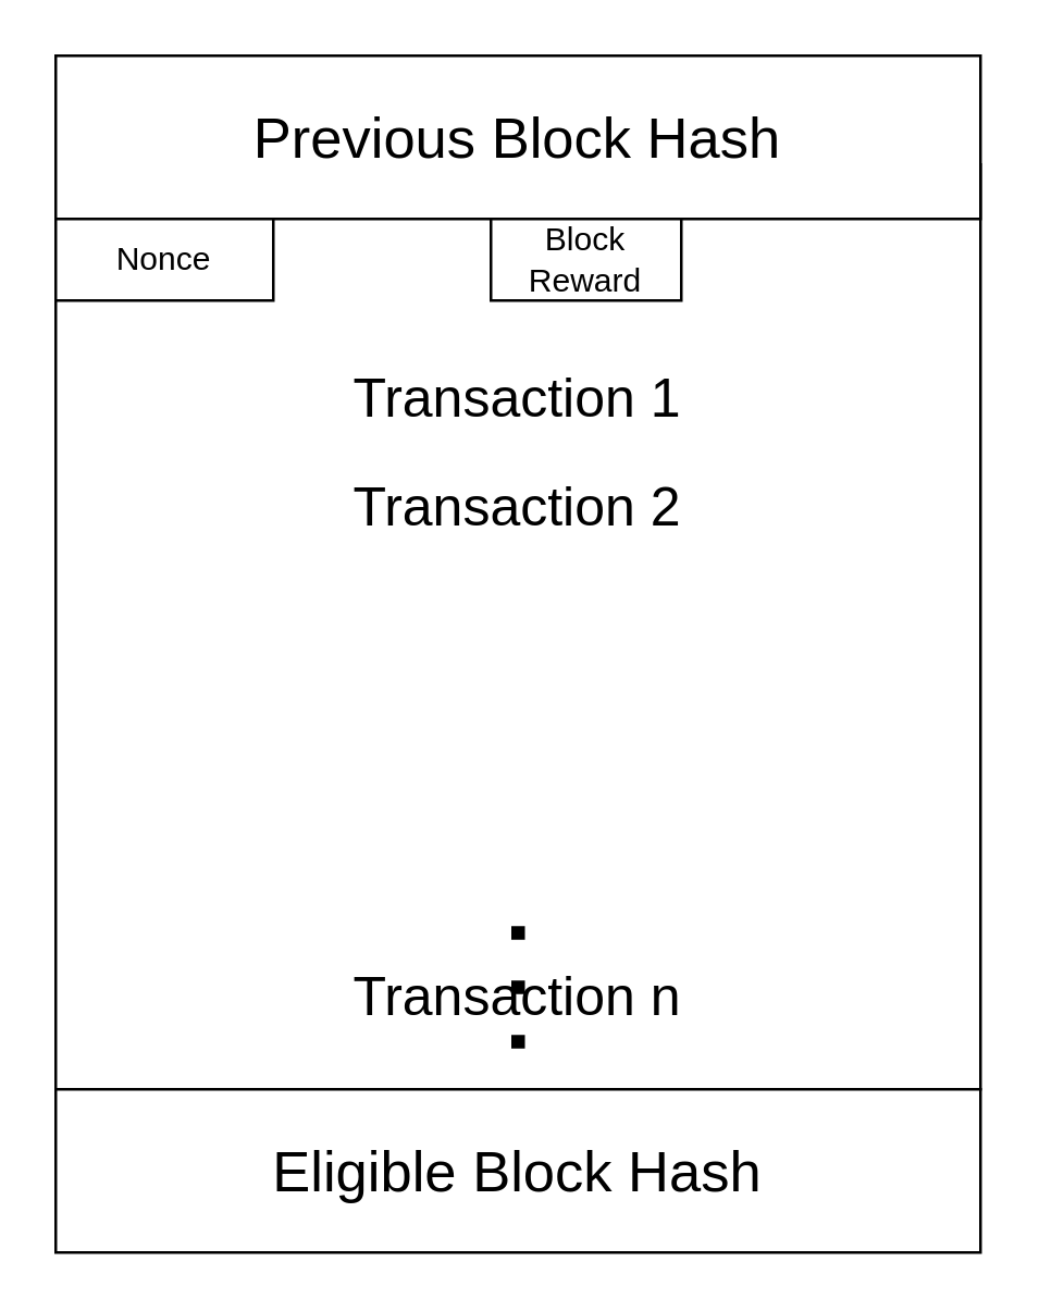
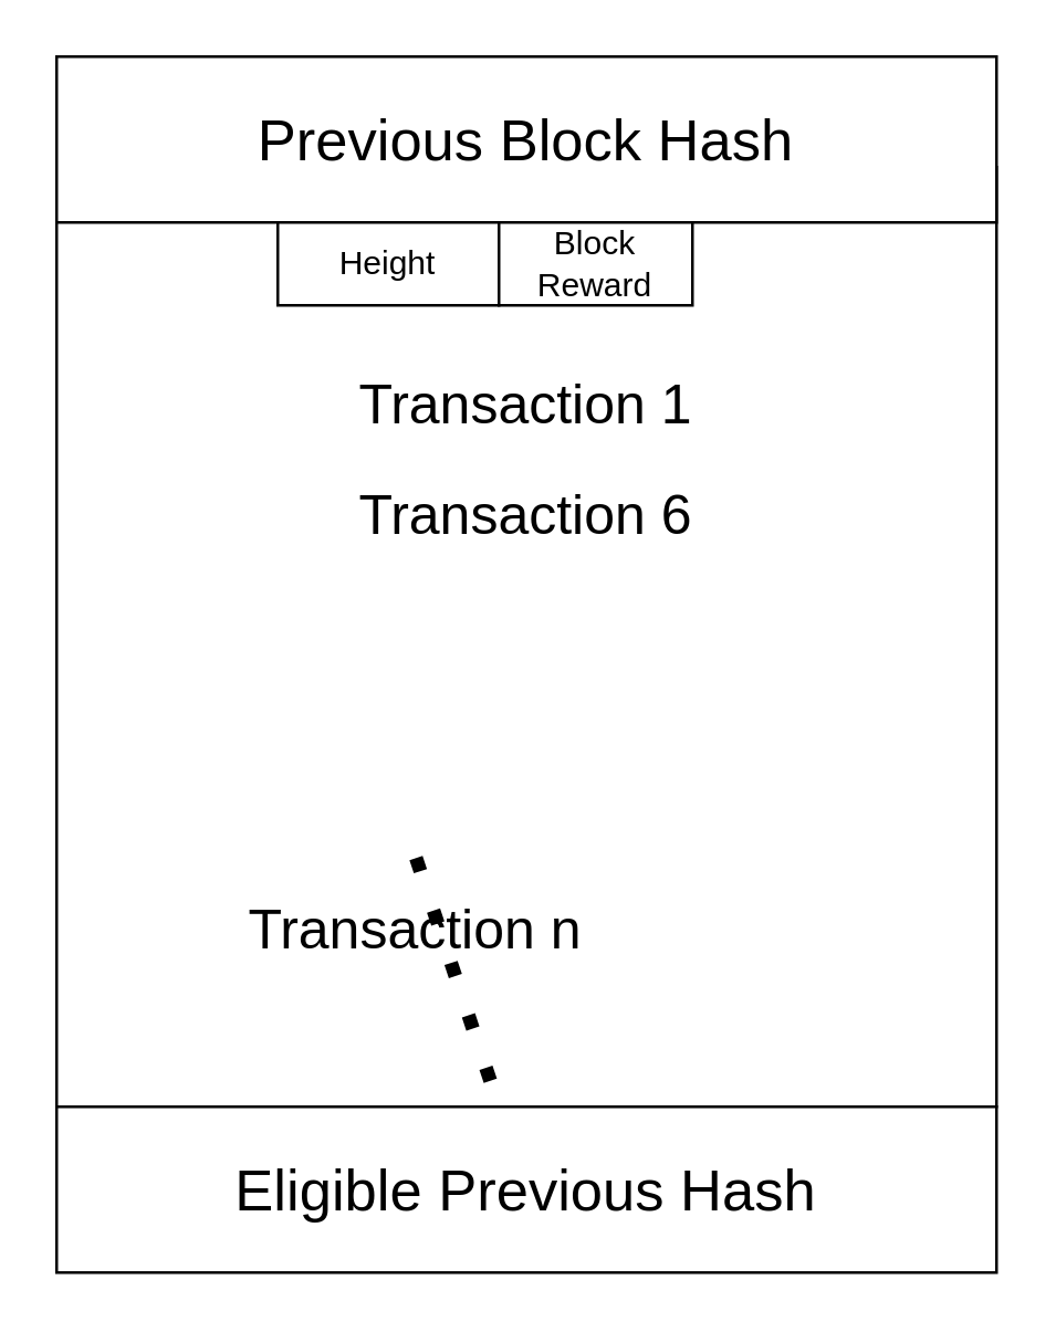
- <mxCell id="10" value="Nonce" style="rounded=0;whiteSpace=wrap;html=1;" parent="1" vertex="1"><mxGeometry x="20" y="80" width="80" height="30" as="geometry" /></mxCell>
+ <mxCell id="9" value="Height" style="rounded=0;whiteSpace=wrap;html=1;" parent="1" vertex="1"><mxGeometry x="100" y="80" width="80" height="30" as="geometry" /></mxCell>
- <mxCell id="6" value="Transaction 2" style="text;html=1;strokeColor=none;fillColor=none;align=center;verticalAlign=middle;whiteSpace=wrap;rounded=0;fontSize=20;" parent="1" vertex="1"><mxGeometry x="90" y="160" width="200" height="50" as="geometry" /></mxCell>
+ <mxCell id="6" value="Transaction 6" style="text;html=1;strokeColor=none;fillColor=none;align=center;verticalAlign=middle;whiteSpace=wrap;rounded=0;fontSize=20;" parent="1" vertex="1"><mxGeometry x="90" y="160" width="200" height="50" as="geometry" /></mxCell>
- <mxCell id="7" value="Transaction n" style="text;html=1;strokeColor=none;fillColor=none;align=center;verticalAlign=middle;whiteSpace=wrap;rounded=0;fontSize=20;" parent="1" vertex="1"><mxGeometry x="90" y="340" width="200" height="50" as="geometry" /></mxCell>
+ <mxCell id="7" value="Transaction n" style="text;html=1;strokeColor=none;fillColor=none;align=center;verticalAlign=middle;whiteSpace=wrap;rounded=0;fontSize=20;" parent="1" vertex="1"><mxGeometry x="50" y="310" width="200" height="50" as="geometry" /></mxCell>
- <mxCell id="4" value="Eligible Block Hash" style="rounded=0;whiteSpace=wrap;html=1;fontSize=21;" parent="1" vertex="1"><mxGeometry x="20" y="400" width="340" height="60" as="geometry" /></mxCell>
+ <mxCell id="4" value="Eligible Previous Hash" style="rounded=0;whiteSpace=wrap;html=1;fontSize=21;" parent="1" vertex="1"><mxGeometry x="20" y="400" width="340" height="60" as="geometry" /></mxCell>
